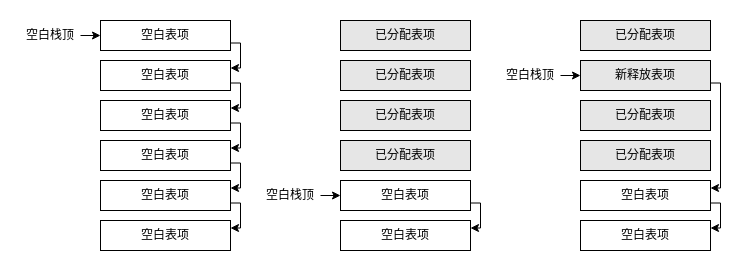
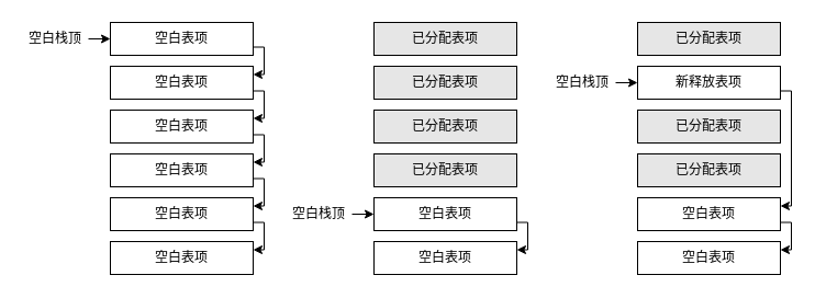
- <mxCell id="26" value="新释放表项" style="rounded=0;whiteSpace=wrap;html=1;fillColor=#e6e6e6;shadow=0;" vertex="1" parent="1"><mxGeometry x="580" y="60" width="130" height="30" as="geometry" /></mxCell>
+ <mxCell id="26" value="新释放表项" style="rounded=0;whiteSpace=wrap;html=1;fillColor=#FFFFFF;shadow=0;" vertex="1" parent="1"><mxGeometry x="580" y="60" width="130" height="30" as="geometry" /></mxCell>
